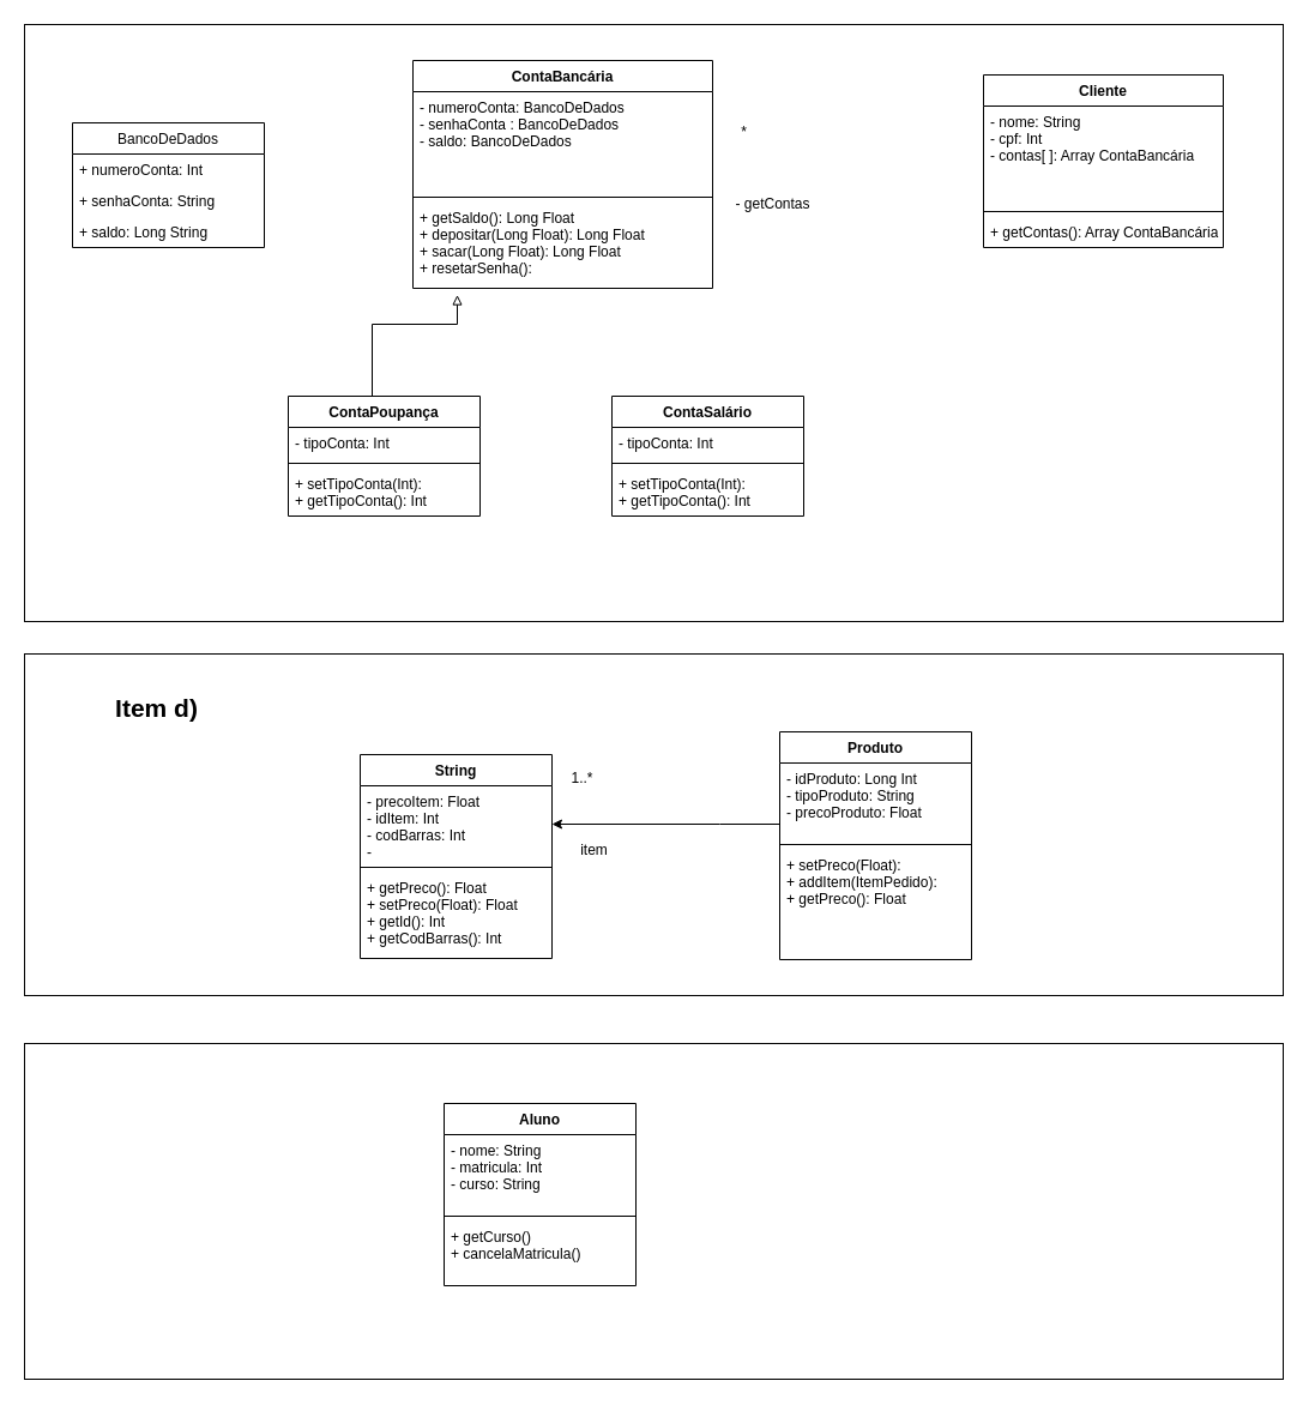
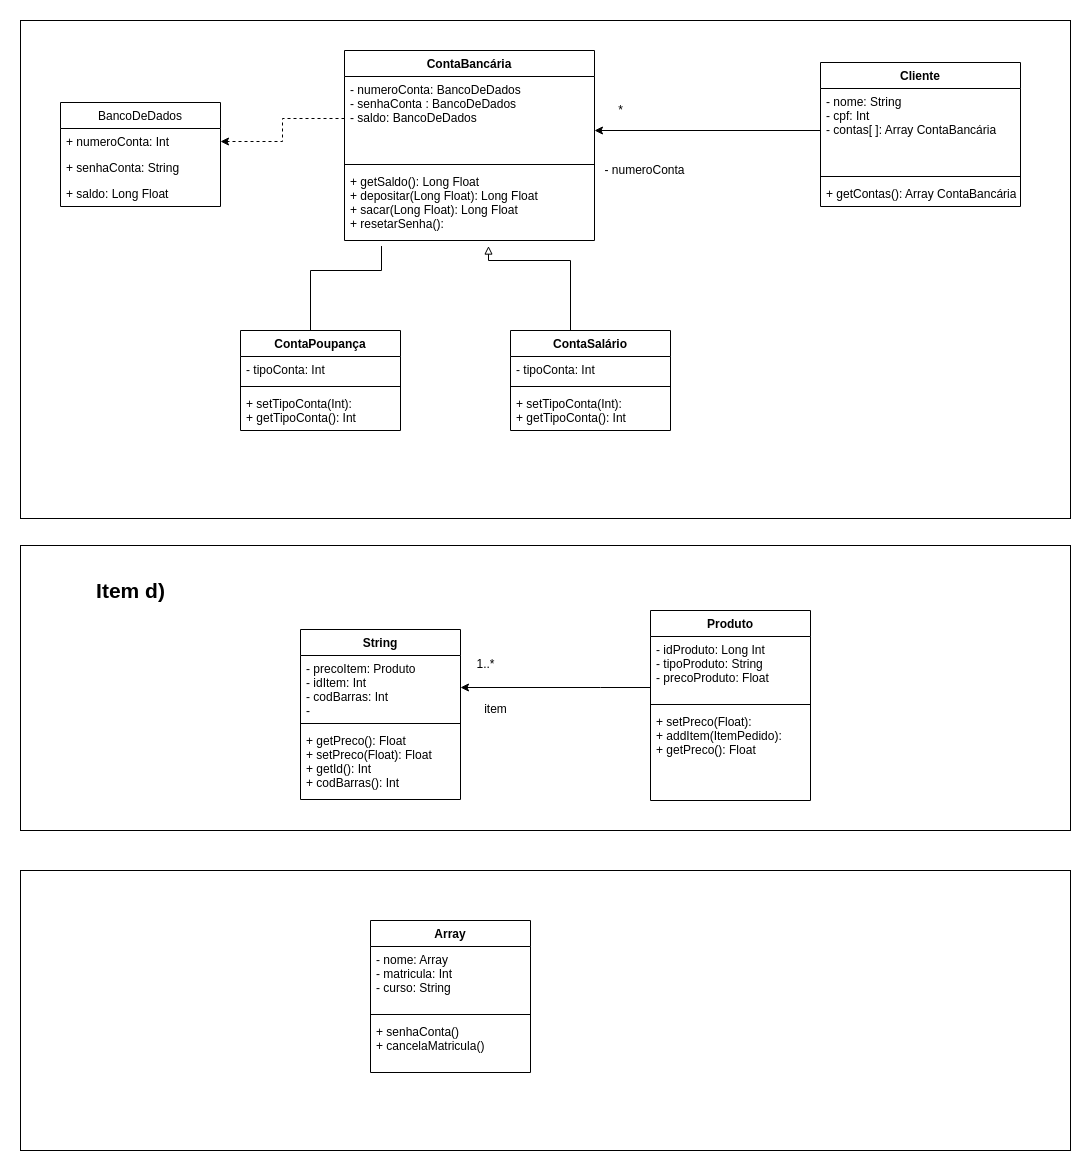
+ <mxCell id="31" style="edgeStyle=orthogonalEdgeStyle;rounded=0;orthogonalLoop=1;jettySize=auto;html=1;dashed=1;endArrow=classic;endFill=1;" edge="1" parent="1" source="8" target="24"><mxGeometry relative="1" as="geometry" /></mxCell>
+ <mxCell id="3" style="edgeStyle=orthogonalEdgeStyle;rounded=0;orthogonalLoop=1;jettySize=auto;html=1;entryX=1;entryY=0.643;entryDx=0;entryDy=0;entryPerimeter=0;" parent="1" source="12" target="8" edge="1"><mxGeometry relative="1" as="geometry" /></mxCell>
- <mxCell id="30" value="- getContas" style="text;html=1;align=center;verticalAlign=middle;resizable=0;points=[];autosize=1;" vertex="1" parent="1"><mxGeometry x="594" y="160" width="100" height="20" as="geometry" /></mxCell>
+ <mxCell id="30" value="- numeroConta" style="text;html=1;align=center;verticalAlign=middle;resizable=0;points=[];autosize=1;" vertex="1" parent="1"><mxGeometry x="594" y="160" width="100" height="20" as="geometry" /></mxCell>
- <mxCell id="26" value="+ saldo: Long String" style="text;strokeColor=none;fillColor=none;align=left;verticalAlign=top;spacingLeft=4;spacingRight=4;overflow=hidden;rotatable=0;points=[[0,0.5],[1,0.5]];portConstraint=eastwest;" vertex="1" parent="23"><mxGeometry y="78" width="160" height="26" as="geometry" /></mxCell>
+ <mxCell id="26" value="+ saldo: Long Float" style="text;strokeColor=none;fillColor=none;align=left;verticalAlign=top;spacingLeft=4;spacingRight=4;overflow=hidden;rotatable=0;points=[[0,0.5],[1,0.5]];portConstraint=eastwest;" vertex="1" parent="23"><mxGeometry y="78" width="160" height="26" as="geometry" /></mxCell>
- <mxCell id="4" style="edgeStyle=orthogonalEdgeStyle;rounded=0;orthogonalLoop=1;jettySize=auto;html=1;entryX=0.148;entryY=1.077;entryDx=0;entryDy=0;entryPerimeter=0;endArrow=block;endFill=0;" edge="1" parent="1" source="19" target="10"><mxGeometry relative="1" as="geometry"><Array as="points"><mxPoint x="310" y="270" /><mxPoint x="381" y="270" /></Array></mxGeometry></mxCell>
+ <mxCell id="4" style="edgeStyle=orthogonalEdgeStyle;rounded=0;orthogonalLoop=1;jettySize=auto;html=1;entryX=0.148;entryY=1.077;entryDx=0;entryDy=0;entryPerimeter=0;endArrow=none;endFill=0;" edge="1" parent="1" source="19" target="10"><mxGeometry relative="1" as="geometry"><Array as="points"><mxPoint x="310" y="270" /><mxPoint x="381" y="270" /></Array></mxGeometry></mxCell>
+ <mxCell id="6" style="edgeStyle=orthogonalEdgeStyle;rounded=0;orthogonalLoop=1;jettySize=auto;html=1;entryX=0.576;entryY=1.077;entryDx=0;entryDy=0;entryPerimeter=0;endArrow=block;endFill=0;" edge="1" parent="1" source="15" target="10"><mxGeometry relative="1" as="geometry"><Array as="points"><mxPoint x="570" y="260" /><mxPoint x="488" y="260" /></Array></mxGeometry></mxCell>
- <mxCell id="33" value="1..*" style="text;html=1;align=center;verticalAlign=middle;resizable=0;points=[];autosize=1;" vertex="1" parent="1"><mxGeometry x="470" y="639" width="30" height="20" as="geometry" /></mxCell>
+ <mxCell id="33" value="1..*" style="text;html=1;align=center;verticalAlign=middle;resizable=0;points=[];autosize=1;" vertex="1" parent="1"><mxGeometry x="470" y="654" width="30" height="20" as="geometry" /></mxCell>
- <mxCell id="36" value="- precoItem: Float&#10;- idItem: Int&#10;- codBarras: Int&#10;- &#10;" style="text;strokeColor=none;fillColor=none;align=left;verticalAlign=top;spacingLeft=4;spacingRight=4;overflow=hidden;rotatable=0;points=[[0,0.5],[1,0.5]];portConstraint=eastwest;" vertex="1" parent="35"><mxGeometry y="26" width="160" height="64" as="geometry" /></mxCell>
+ <mxCell id="36" value="- precoItem: Produto&#10;- idItem: Int&#10;- codBarras: Int&#10;- &#10;" style="text;strokeColor=none;fillColor=none;align=left;verticalAlign=top;spacingLeft=4;spacingRight=4;overflow=hidden;rotatable=0;points=[[0,0.5],[1,0.5]];portConstraint=eastwest;" vertex="1" parent="35"><mxGeometry y="26" width="160" height="64" as="geometry" /></mxCell>
- <mxCell id="38" value="+ getPreco(): Float&#10;+ setPreco(Float): Float&#10;+ getId(): Int&#10;+ getCodBarras(): Int&#10;" style="text;strokeColor=none;fillColor=none;align=left;verticalAlign=top;spacingLeft=4;spacingRight=4;overflow=hidden;rotatable=0;points=[[0,0.5],[1,0.5]];portConstraint=eastwest;" vertex="1" parent="35"><mxGeometry y="98" width="160" height="72" as="geometry" /></mxCell>
+ <mxCell id="38" value="+ getPreco(): Float&#10;+ setPreco(Float): Float&#10;+ getId(): Int&#10;+ codBarras(): Int&#10;" style="text;strokeColor=none;fillColor=none;align=left;verticalAlign=top;spacingLeft=4;spacingRight=4;overflow=hidden;rotatable=0;points=[[0,0.5],[1,0.5]];portConstraint=eastwest;" vertex="1" parent="35"><mxGeometry y="98" width="160" height="72" as="geometry" /></mxCell>
- <mxCell id="44" value="Aluno" style="swimlane;fontStyle=1;align=center;verticalAlign=top;childLayout=stackLayout;horizontal=1;startSize=26;horizontalStack=0;resizeParent=1;resizeParentMax=0;resizeLast=0;collapsible=1;marginBottom=0;" vertex="1" parent="1"><mxGeometry x="370" y="920" width="160" height="152" as="geometry" /></mxCell>
+ <mxCell id="44" value="Array" style="swimlane;fontStyle=1;align=center;verticalAlign=top;childLayout=stackLayout;horizontal=1;startSize=26;horizontalStack=0;resizeParent=1;resizeParentMax=0;resizeLast=0;collapsible=1;marginBottom=0;" vertex="1" parent="1"><mxGeometry x="370" y="920" width="160" height="152" as="geometry" /></mxCell>
- <mxCell id="45" value="- nome: String&#10;- matricula: Int&#10;- curso: String&#10;" style="text;strokeColor=none;fillColor=none;align=left;verticalAlign=top;spacingLeft=4;spacingRight=4;overflow=hidden;rotatable=0;points=[[0,0.5],[1,0.5]];portConstraint=eastwest;" vertex="1" parent="44"><mxGeometry y="26" width="160" height="64" as="geometry" /></mxCell>
+ <mxCell id="45" value="- nome: Array&#10;- matricula: Int&#10;- curso: String&#10;" style="text;strokeColor=none;fillColor=none;align=left;verticalAlign=top;spacingLeft=4;spacingRight=4;overflow=hidden;rotatable=0;points=[[0,0.5],[1,0.5]];portConstraint=eastwest;" vertex="1" parent="44"><mxGeometry y="26" width="160" height="64" as="geometry" /></mxCell>
- <mxCell id="47" value="+ getCurso()&#10;+ cancelaMatricula()&#10;" style="text;strokeColor=none;fillColor=none;align=left;verticalAlign=top;spacingLeft=4;spacingRight=4;overflow=hidden;rotatable=0;points=[[0,0.5],[1,0.5]];portConstraint=eastwest;" vertex="1" parent="44"><mxGeometry y="98" width="160" height="54" as="geometry" /></mxCell>
+ <mxCell id="47" value="+ senhaConta()&#10;+ cancelaMatricula()&#10;" style="text;strokeColor=none;fillColor=none;align=left;verticalAlign=top;spacingLeft=4;spacingRight=4;overflow=hidden;rotatable=0;points=[[0,0.5],[1,0.5]];portConstraint=eastwest;" vertex="1" parent="44"><mxGeometry y="98" width="160" height="54" as="geometry" /></mxCell>
